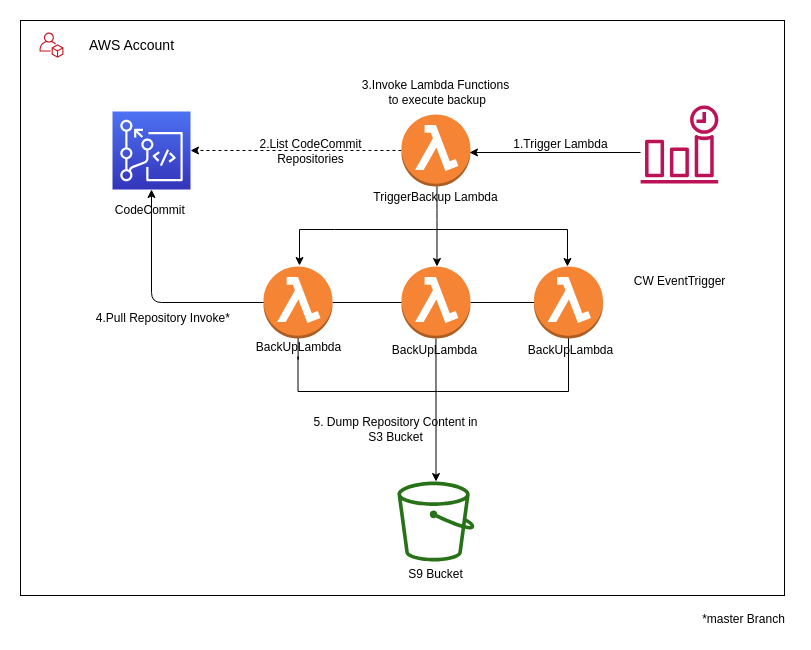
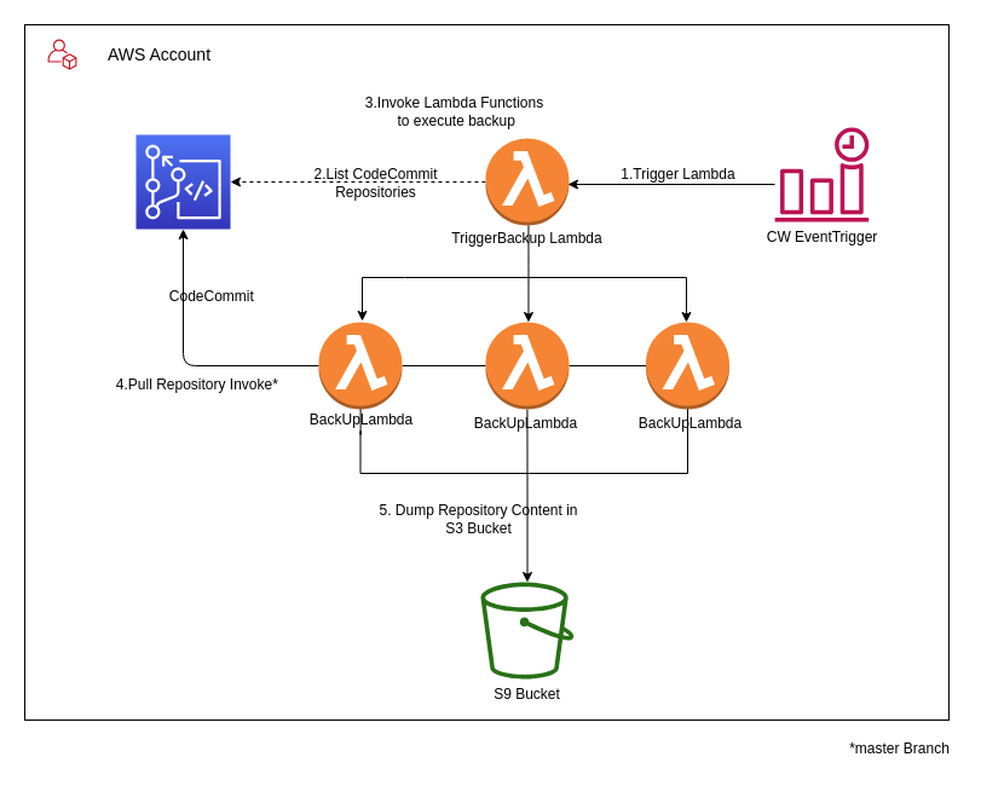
- <mxCell id="30" value="3.Invoke Lambda Functions&lt;br&gt;&amp;nbsp;to execute backup" style="text;html=1;align=center;verticalAlign=middle;resizable=0;points=[];autosize=1;" parent="1" vertex="1"><mxGeometry x="356.5" y="76" width="157" height="32" as="geometry" /></mxCell>
+ <mxCell id="30" value="3.Invoke Lambda Functions&lt;br&gt;&amp;nbsp;to execute backup" style="text;html=1;align=center;verticalAlign=middle;resizable=0;points=[];autosize=1;" parent="1" vertex="1"><mxGeometry x="296.5" y="76" width="157" height="32" as="geometry" /></mxCell>
- <mxCell id="11" value="CodeCommit&amp;nbsp;" style="text;html=1;align=center;verticalAlign=middle;resizable=0;points=[];autosize=1;" parent="1" vertex="1"><mxGeometry x="109.5" y="201" width="83" height="18" as="geometry" /></mxCell>
+ <mxCell id="11" value="CodeCommit&amp;nbsp;" style="text;html=1;align=center;verticalAlign=middle;resizable=0;points=[];autosize=1;" parent="1" vertex="1"><mxGeometry x="134.5" y="236" width="83" height="18" as="geometry" /></mxCell>
- <mxCell id="9" value="CW EventTrigger" style="text;html=1;align=center;verticalAlign=middle;resizable=0;points=[];autosize=1;" parent="1" vertex="1"><mxGeometry x="624" y="271" width="110" height="20" as="geometry" /></mxCell>
+ <mxCell id="9" value="CW EventTrigger" style="text;html=1;align=center;verticalAlign=middle;resizable=0;points=[];autosize=1;" parent="1" vertex="1"><mxGeometry x="624" y="186" width="110" height="20" as="geometry" /></mxCell>
